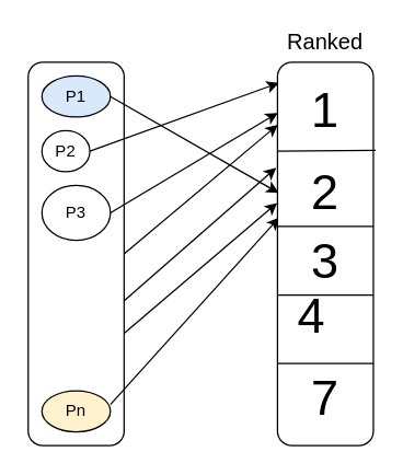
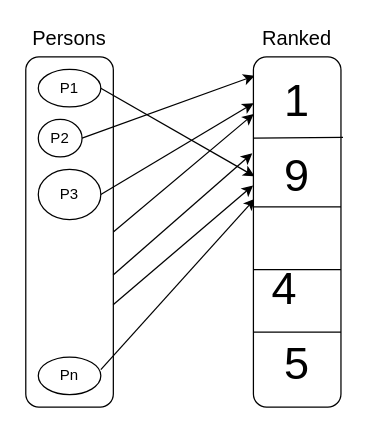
+ <mxCell id="11" value="&lt;font style=&quot;font-size: 16px&quot;&gt;Persons&lt;/font&gt;" style="text;html=1;strokeColor=none;fillColor=none;align=center;verticalAlign=middle;whiteSpace=wrap;rounded=0;" parent="1" vertex="1"><mxGeometry x="25" y="20" width="60" height="20" as="geometry" /></mxCell>
- <mxCell id="3" value="P1" style="ellipse;whiteSpace=wrap;html=1;fillColor=#dae8fc;" parent="1" vertex="1"><mxGeometry x="30" y="55" width="50" height="30" as="geometry" /></mxCell>
+ <mxCell id="3" value="P1" style="ellipse;whiteSpace=wrap;html=1;" parent="1" vertex="1"><mxGeometry x="30" y="55" width="50" height="30" as="geometry" /></mxCell>
- <mxCell id="23" value="&lt;span style=&quot;font-size: 36px&quot;&gt;2&lt;/span&gt;" style="text;html=1;strokeColor=none;fillColor=none;align=center;verticalAlign=middle;whiteSpace=wrap;rounded=0;" parent="16" vertex="1"><mxGeometry x="15" y="80" width="40" height="30" as="geometry" /></mxCell>
+ <mxCell id="23" value="&lt;span style=&quot;font-size: 36px&quot;&gt;9&lt;/span&gt;" style="text;html=1;strokeColor=none;fillColor=none;align=center;verticalAlign=middle;whiteSpace=wrap;rounded=0;" parent="16" vertex="1"><mxGeometry x="15" y="80" width="40" height="30" as="geometry" /></mxCell>
- <mxCell id="24" value="&lt;font style=&quot;font-size: 36px&quot;&gt;3&lt;/font&gt;" style="text;html=1;strokeColor=none;fillColor=none;align=center;verticalAlign=middle;whiteSpace=wrap;rounded=0;" parent="16" vertex="1"><mxGeometry x="15" y="130" width="40" height="30" as="geometry" /></mxCell>
- <mxCell id="26" value="&lt;font style=&quot;font-size: 36px&quot;&gt;7&lt;/font&gt;" style="text;html=1;strokeColor=none;fillColor=none;align=center;verticalAlign=middle;whiteSpace=wrap;rounded=0;" parent="16" vertex="1"><mxGeometry x="15" y="230" width="40" height="30" as="geometry" /></mxCell>
+ <mxCell id="26" value="&lt;font style=&quot;font-size: 36px&quot;&gt;5&lt;/font&gt;" style="text;html=1;strokeColor=none;fillColor=none;align=center;verticalAlign=middle;whiteSpace=wrap;rounded=0;" parent="16" vertex="1"><mxGeometry x="15" y="230" width="40" height="30" as="geometry" /></mxCell>
- <mxCell id="6" value="Pn" style="ellipse;whiteSpace=wrap;html=1;fillColor=#fff2cc;" parent="1" vertex="1"><mxGeometry x="30" y="285" width="50" height="30" as="geometry" /></mxCell>
+ <mxCell id="6" value="Pn" style="ellipse;whiteSpace=wrap;html=1;" parent="1" vertex="1"><mxGeometry x="30" y="285" width="50" height="30" as="geometry" /></mxCell>
